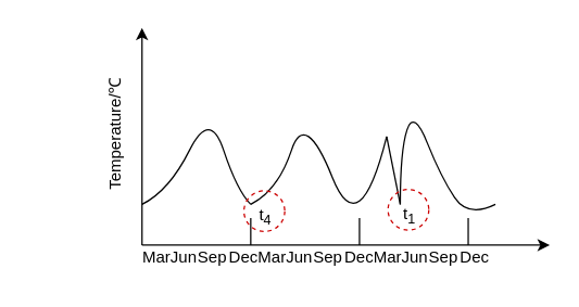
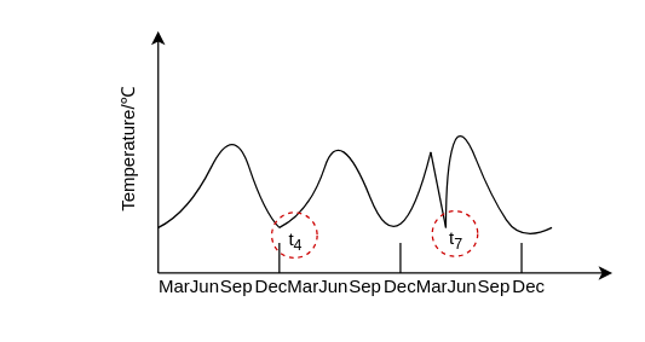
- <mxCell id="27" value="t&lt;sub&gt;1&lt;/sub&gt;" style="text;html=1;strokeColor=none;fillColor=none;align=center;verticalAlign=middle;whiteSpace=wrap;rounded=0;dashed=1;" vertex="1" parent="1"><mxGeometry x="271" y="143" width="60" height="30" as="geometry" /></mxCell>
+ <mxCell id="27" value="t&lt;sub&gt;7&lt;/sub&gt;" style="text;html=1;strokeColor=none;fillColor=none;align=center;verticalAlign=middle;whiteSpace=wrap;rounded=0;dashed=1;" vertex="1" parent="1"><mxGeometry x="271" y="143" width="60" height="30" as="geometry" /></mxCell>
